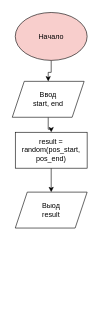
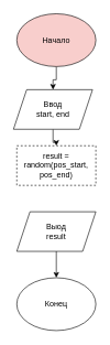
- <mxCell id="7" value="result = random(pos_start, pos_end)&lt;br&gt;" style="rounded=0;whiteSpace=wrap;html=1;" vertex="1" parent="1"><mxGeometry x="25" y="220" width="120" height="60" as="geometry" /></mxCell>
+ <mxCell id="7" value="result = random(pos_start, pos_end)&lt;br&gt;" style="rounded=0;whiteSpace=wrap;html=1;dashed=1;" vertex="1" parent="1"><mxGeometry x="25" y="220" width="120" height="60" as="geometry" /></mxCell>
- <mxCell id="6" value="" style="edgeStyle=orthogonalEdgeStyle;rounded=0;orthogonalLoop=1;jettySize=auto;html=1;" edge="1" parent="1" source="7" target="9"><mxGeometry relative="1" as="geometry" /></mxCell>
+ <mxCell id="8" value="" style="edgeStyle=orthogonalEdgeStyle;rounded=0;orthogonalLoop=1;jettySize=auto;html=1;" edge="1" parent="1" source="9" target="10"><mxGeometry relative="1" as="geometry" /></mxCell>
+ <mxCell id="10" value="Конец" style="ellipse;whiteSpace=wrap;html=1;" vertex="1" parent="1"><mxGeometry x="25" y="420" width="120" height="80" as="geometry" /></mxCell>
